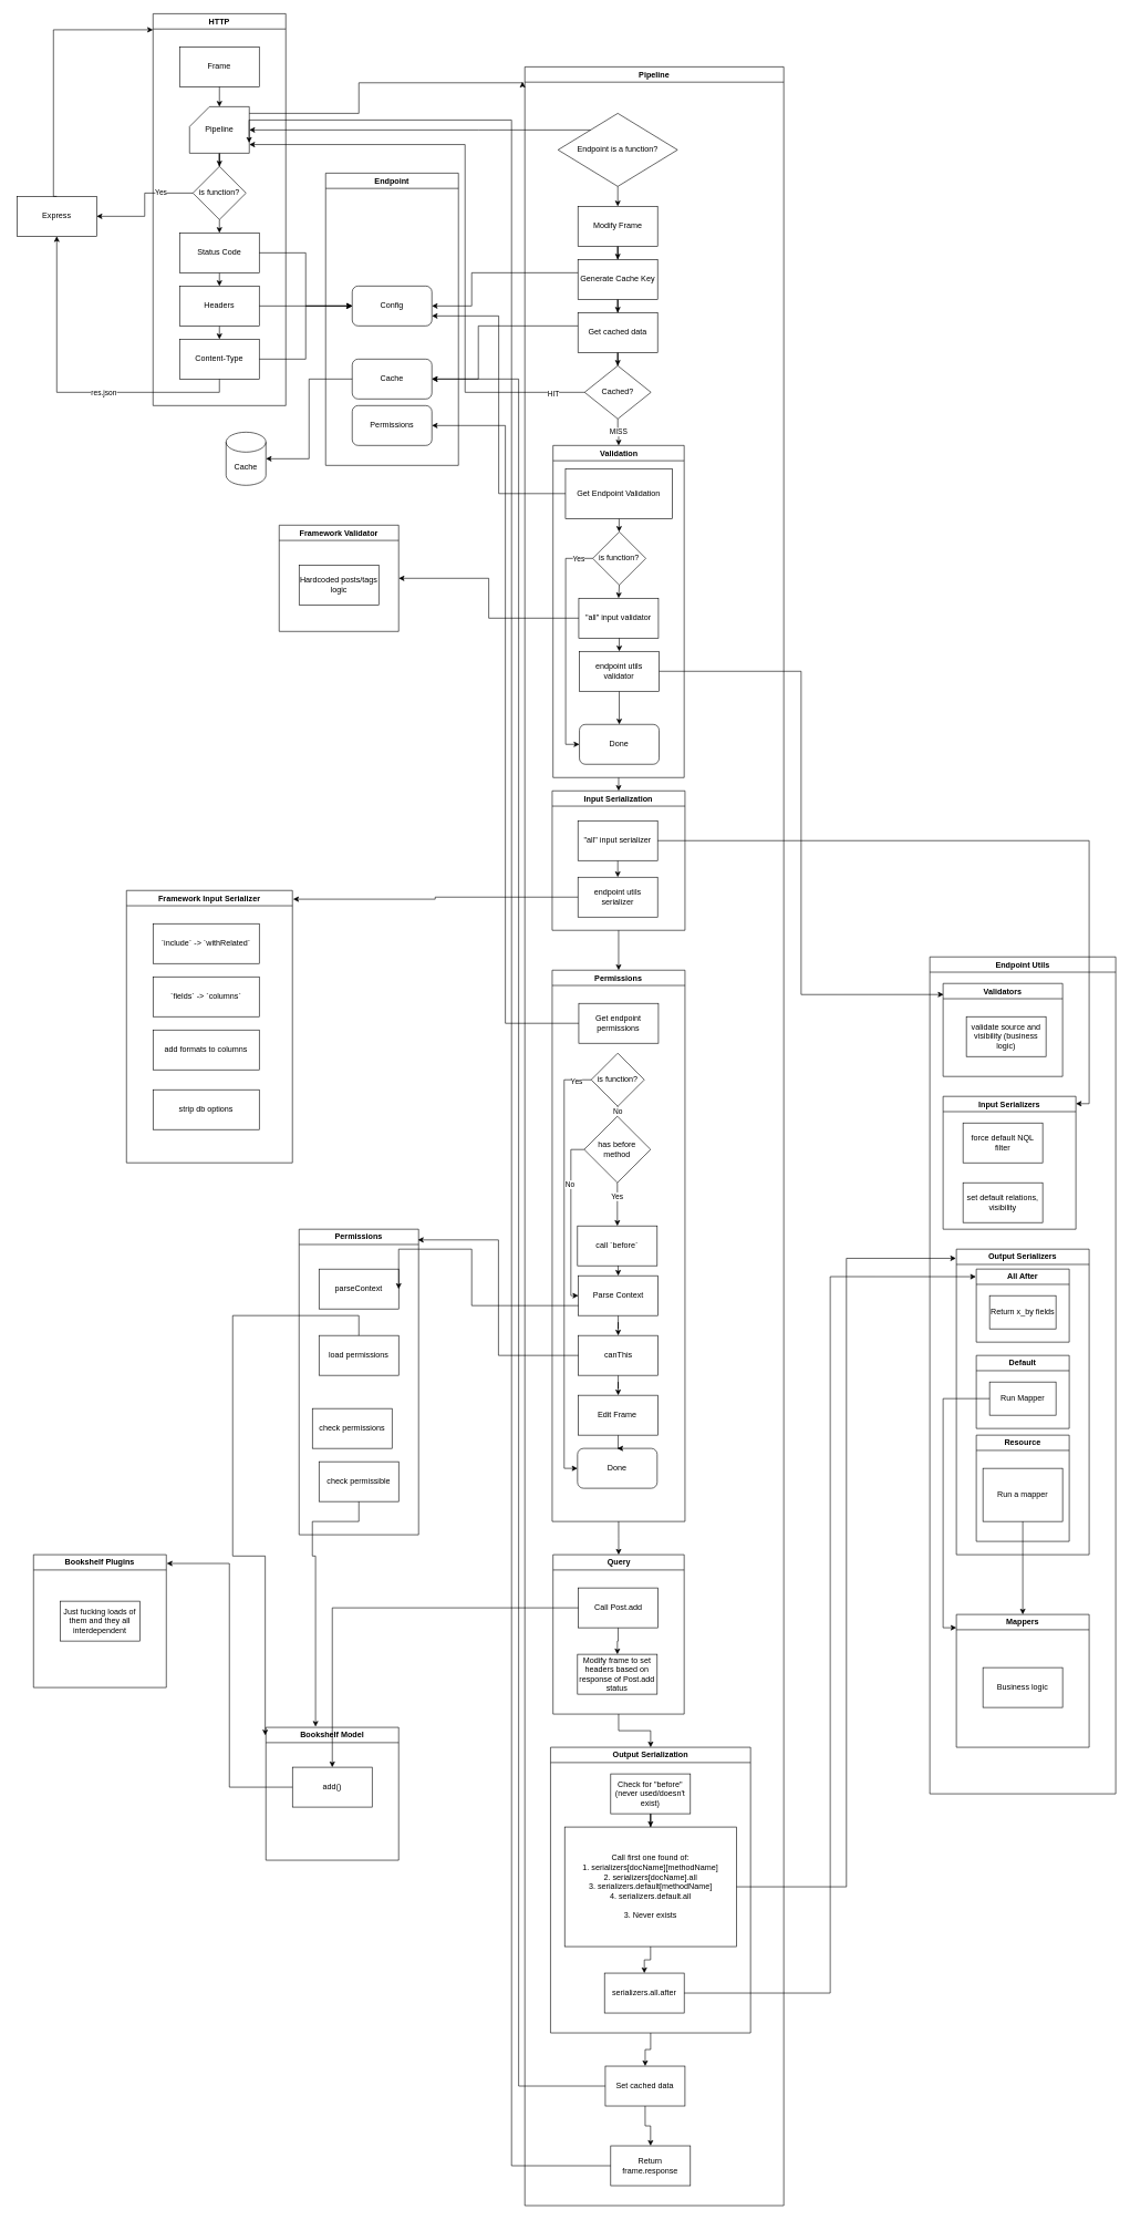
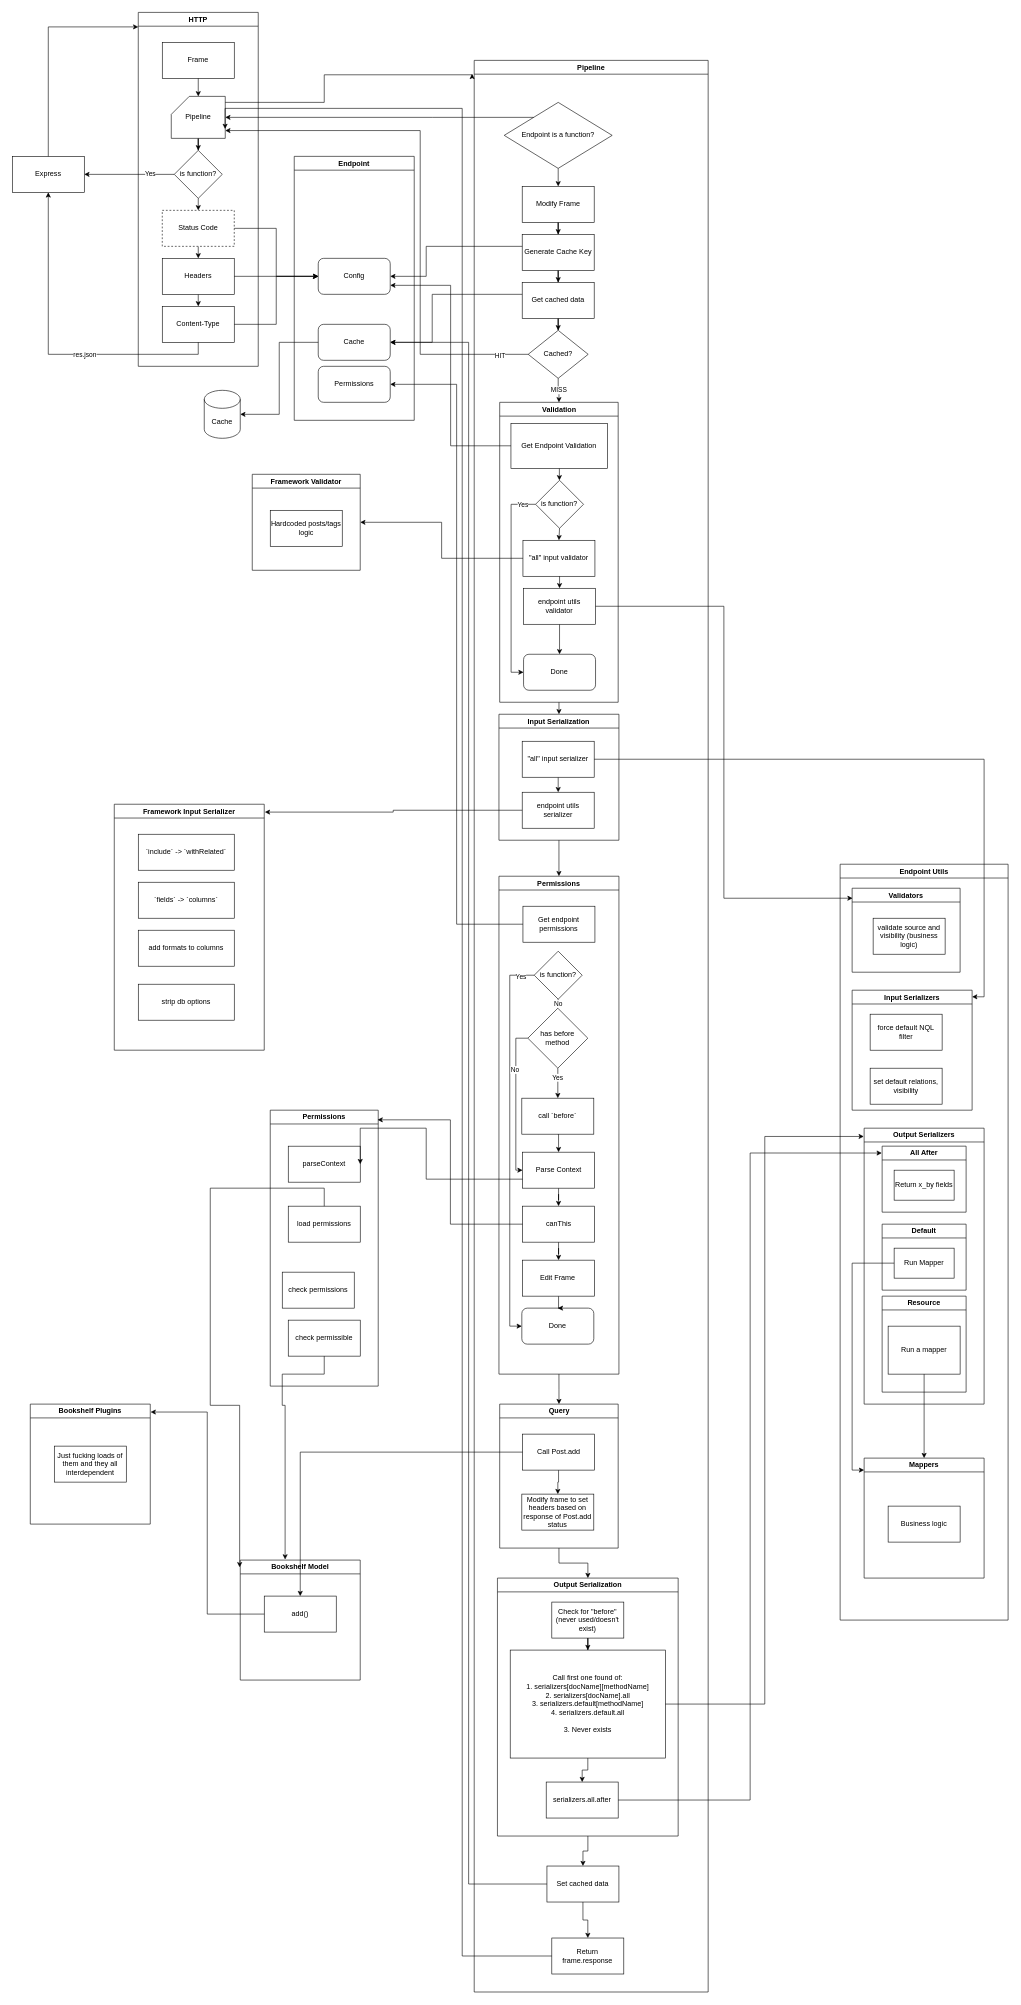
- <mxCell id="2" value="Express" style="rounded=0;whiteSpace=wrap;html=1;" vertex="1" parent="1"><mxGeometry x="25" y="295" width="120" height="60" as="geometry" /></mxCell>
+ <mxCell id="2" value="Express" style="rounded=0;whiteSpace=wrap;html=1;" vertex="1" parent="1"><mxGeometry x="20" y="260" width="120" height="60" as="geometry" /></mxCell>
- <mxCell id="11" value="Status Code" style="rounded=0;whiteSpace=wrap;html=1;" vertex="1" parent="3"><mxGeometry x="40" y="330" width="120" height="60" as="geometry" /></mxCell>
+ <mxCell id="11" value="Status Code" style="rounded=0;whiteSpace=wrap;html=1;dashed=1;" vertex="1" parent="3"><mxGeometry x="40" y="330" width="120" height="60" as="geometry" /></mxCell>
- <mxCell id="64" value="call `before`" style="rounded=0;whiteSpace=wrap;html=1;" vertex="1" parent="45"><mxGeometry x="38.13" y="385" width="120" height="60" as="geometry" /></mxCell>
+ <mxCell id="64" value="call `before`" style="rounded=0;whiteSpace=wrap;html=1;" vertex="1" parent="45"><mxGeometry x="38.13" y="370" width="120" height="60" as="geometry" /></mxCell>
